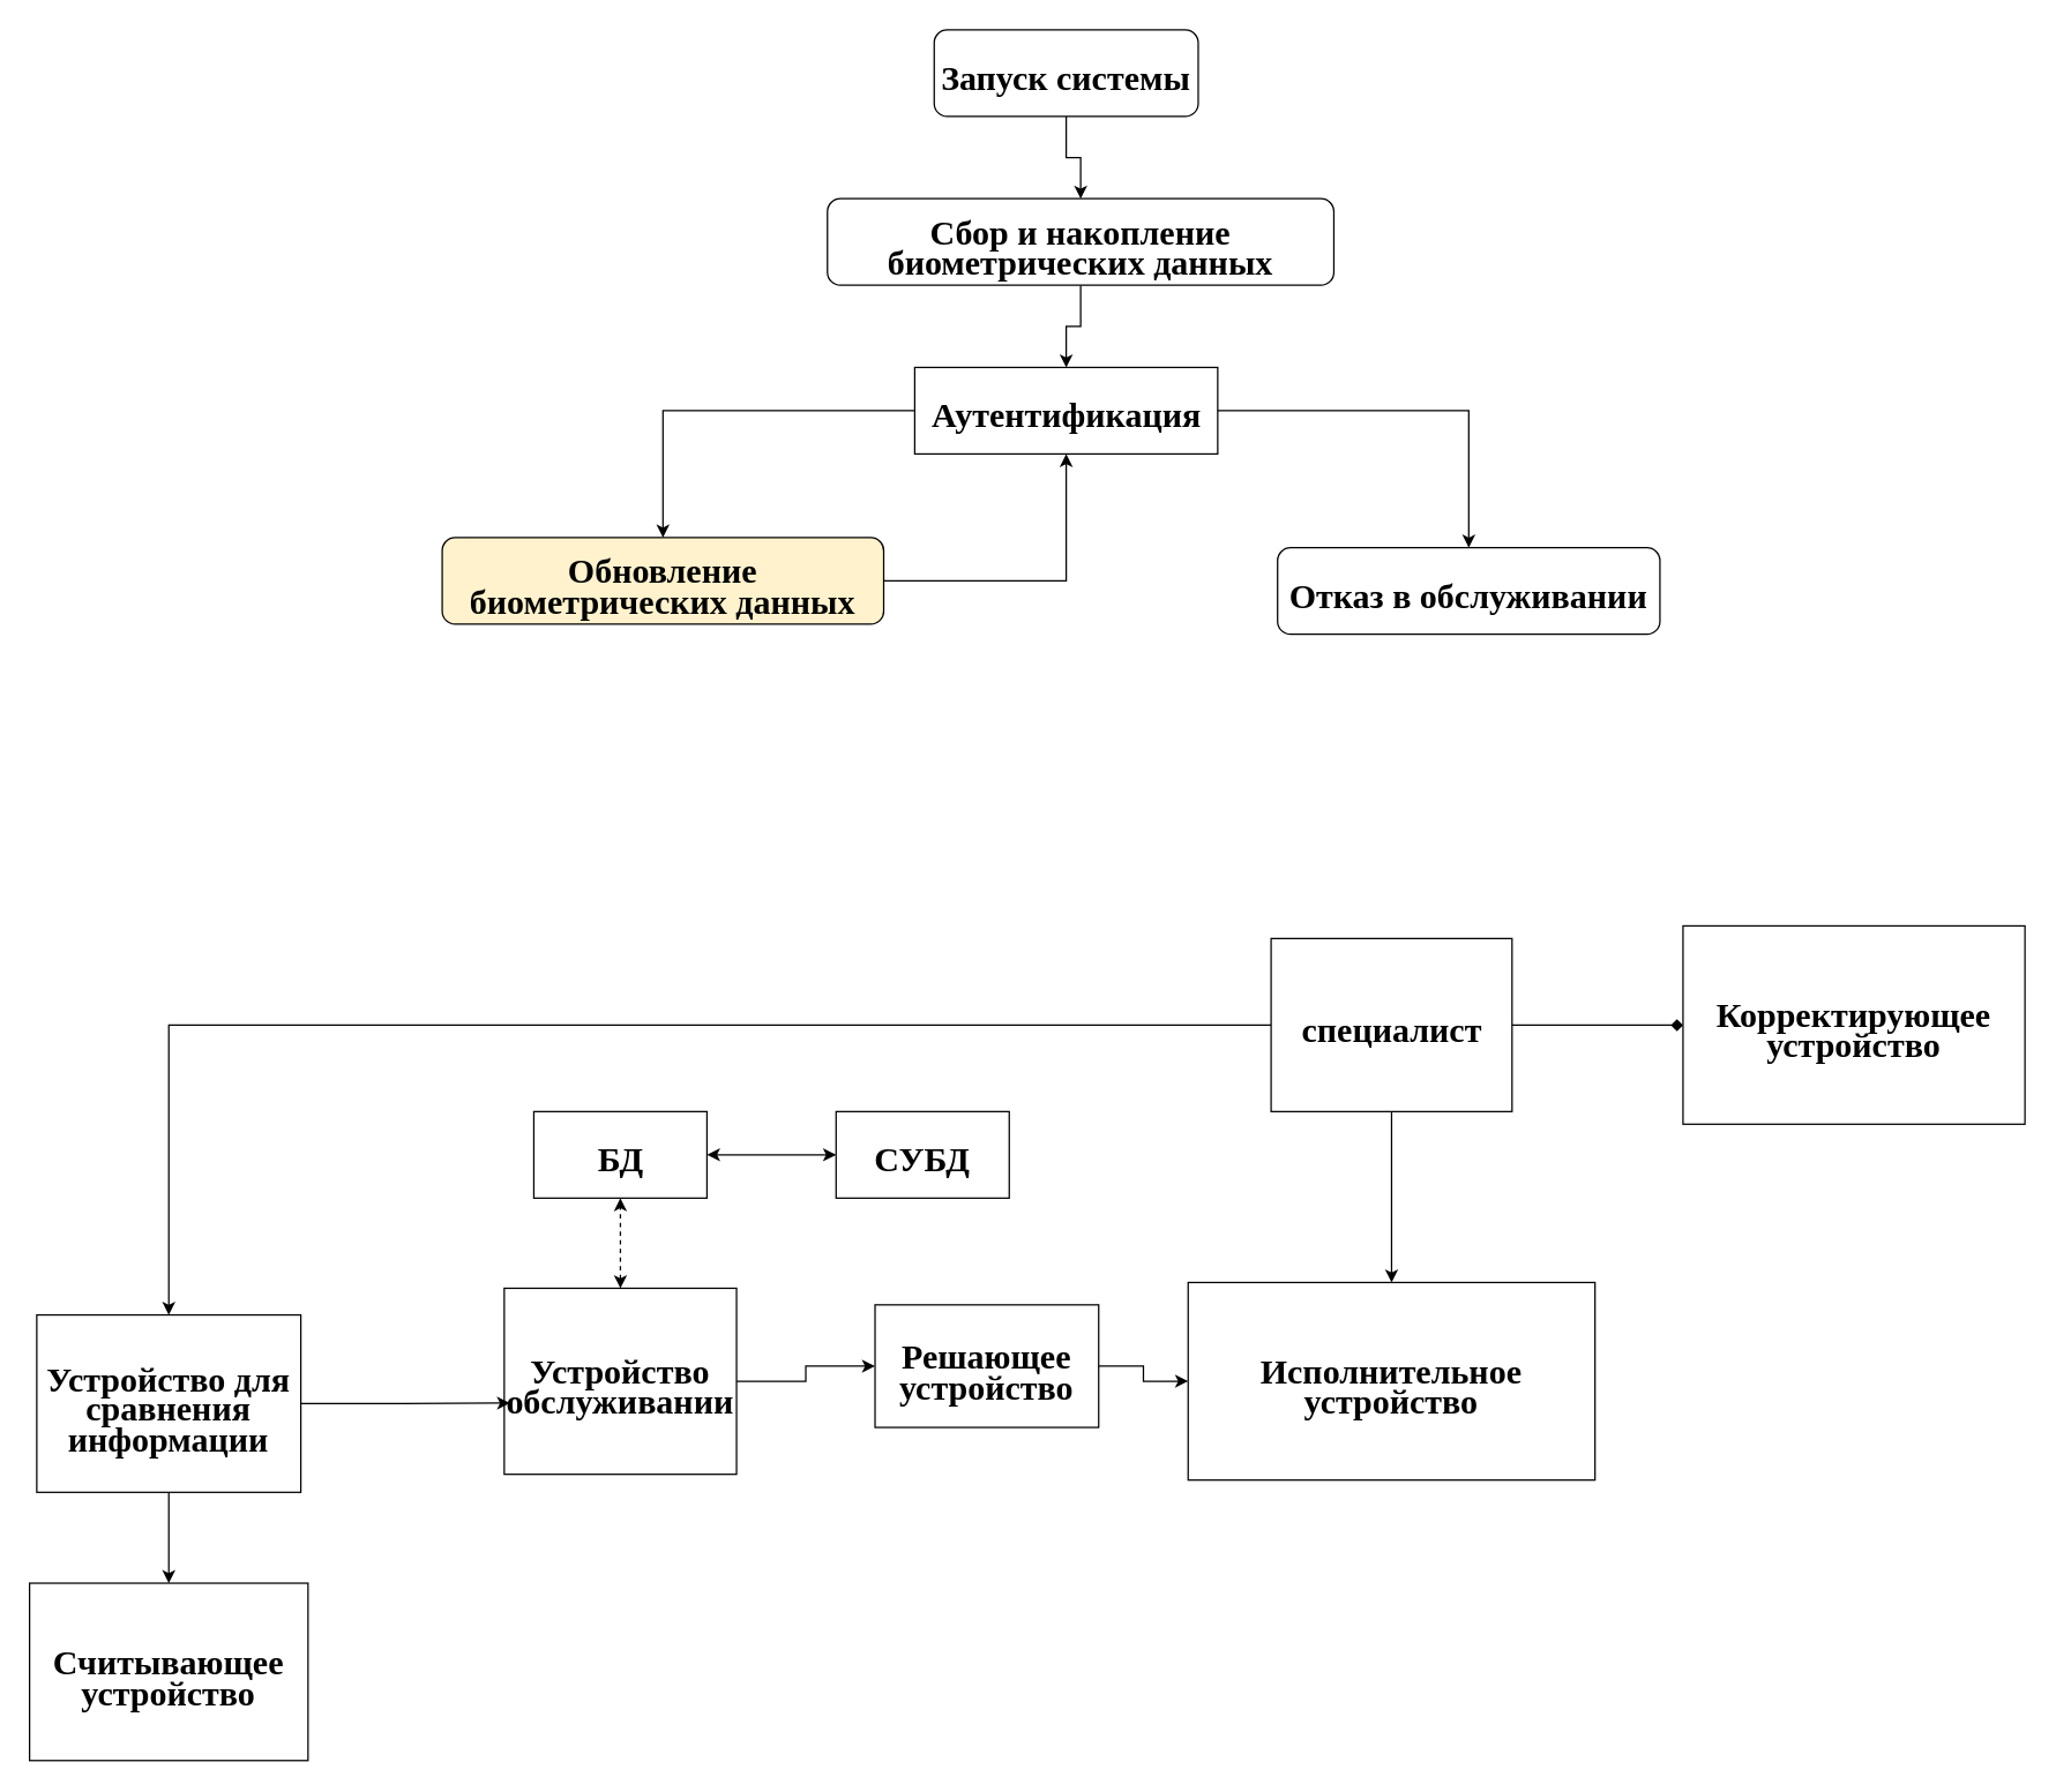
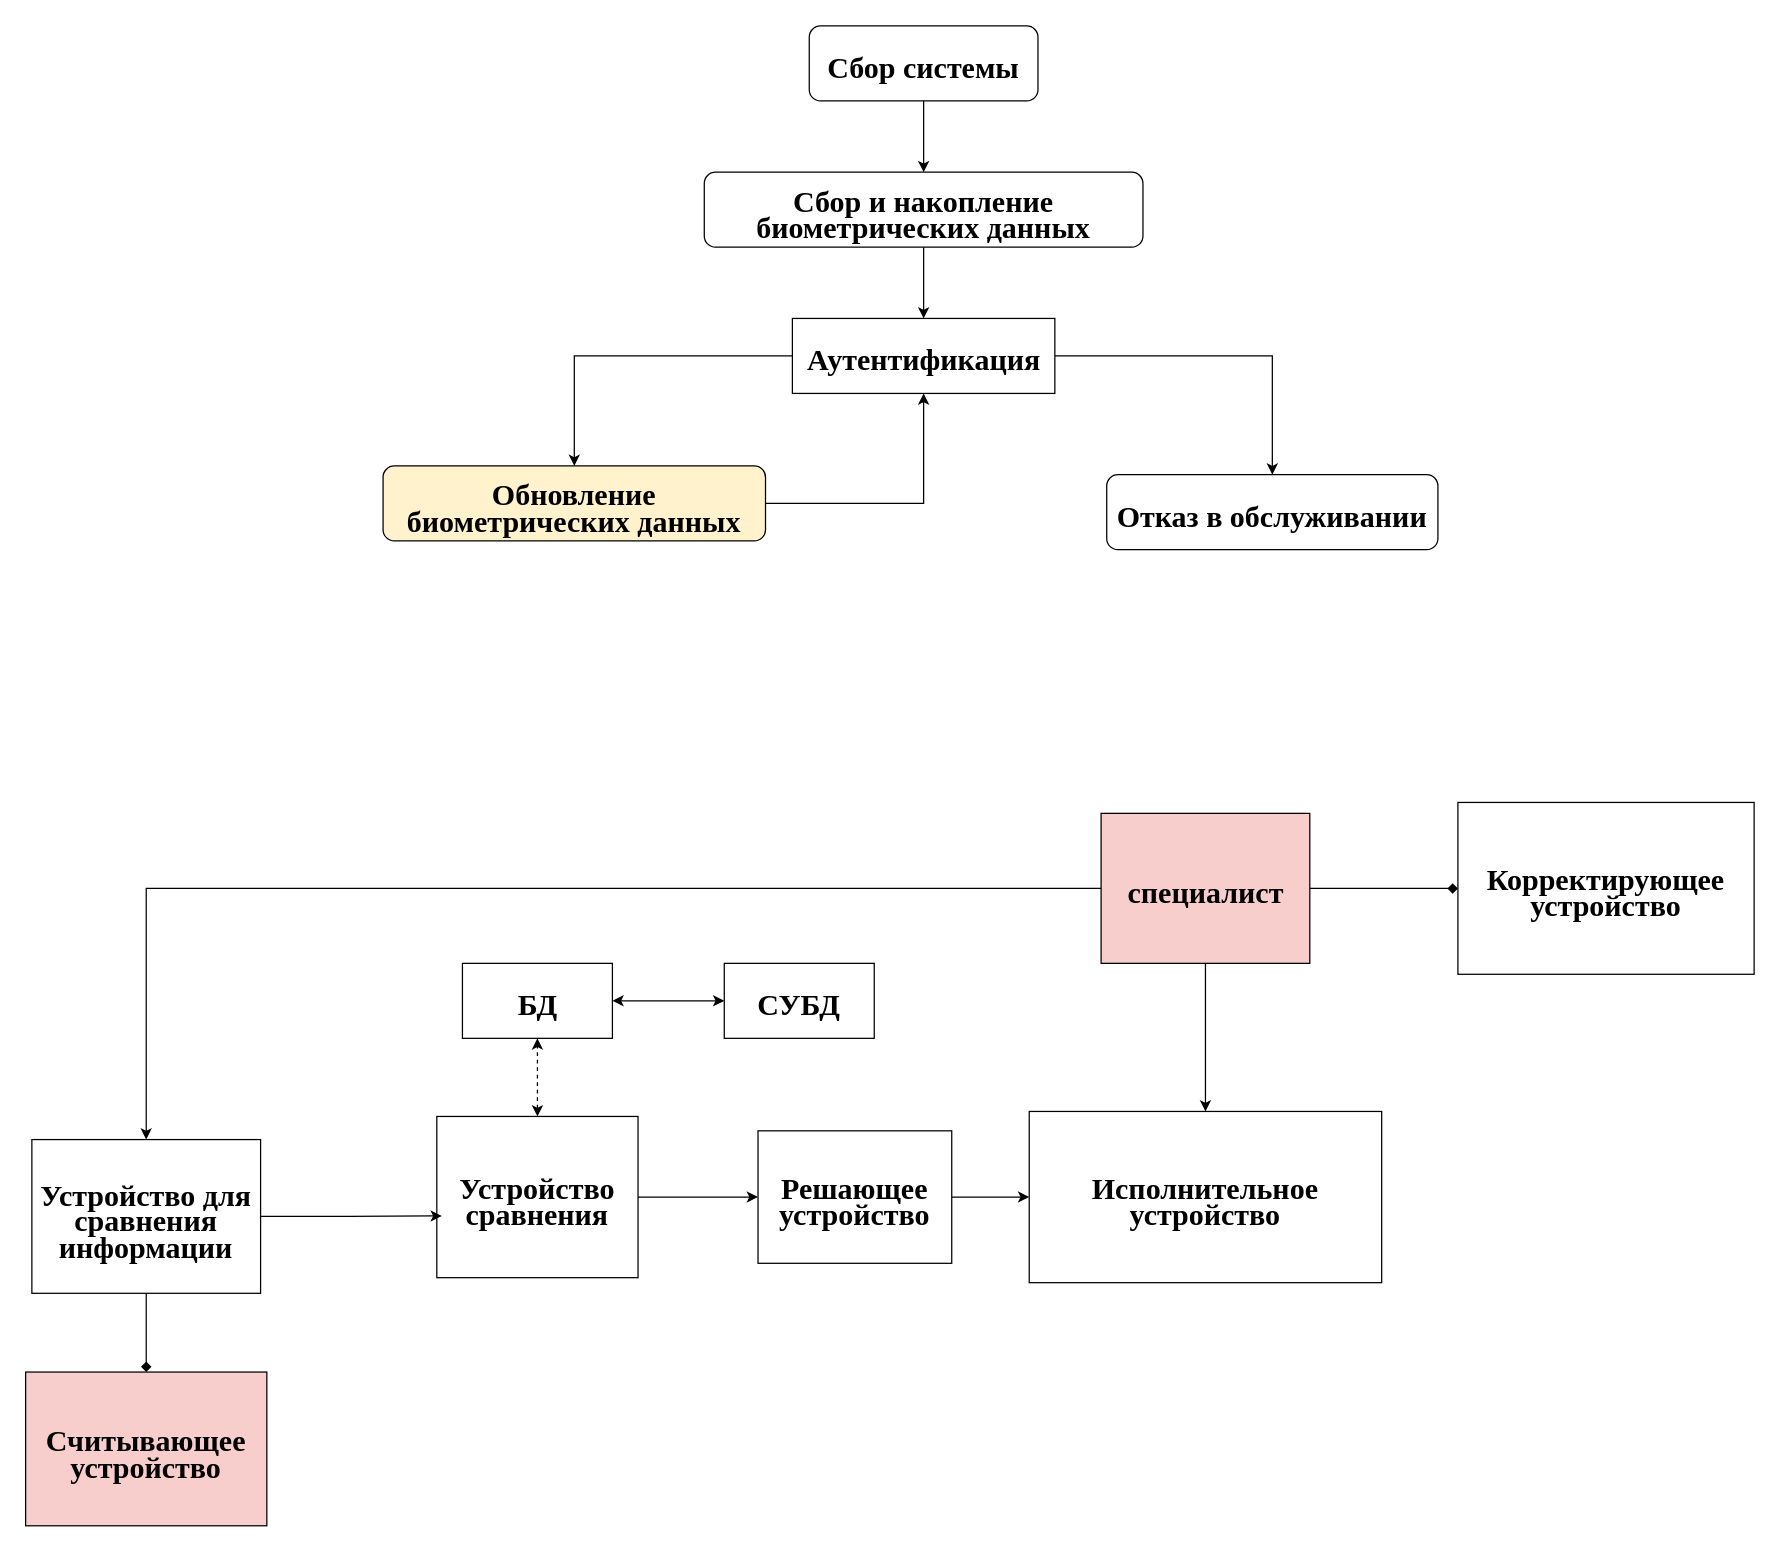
- <mxCell id="6" value="&lt;p style=&quot;line-height: 0.17in; text-align: left; margin-bottom: 0in; direction: ltr; background: transparent;&quot; align=&quot;center&quot;&gt;&lt;font style=&quot;&quot; color=&quot;#000000&quot;&gt;&lt;font style=&quot;&quot; face=&quot;Times New Roman, serif&quot;&gt;&lt;font style=&quot;font-size: 24px;&quot;&gt;&lt;b&gt;Запуск системы&lt;/b&gt;&lt;/font&gt;&lt;/font&gt;&lt;/font&gt;&lt;/p&gt;" style="rounded=1;whiteSpace=wrap;html=1;" vertex="1" parent="1"><mxGeometry x="647" y="20" width="183" height="60" as="geometry" /></mxCell>
+ <mxCell id="6" value="&lt;p style=&quot;line-height: 0.17in; text-align: left; margin-bottom: 0in; direction: ltr; background: transparent;&quot; align=&quot;center&quot;&gt;&lt;font style=&quot;&quot; color=&quot;#000000&quot;&gt;&lt;font style=&quot;&quot; face=&quot;Times New Roman, serif&quot;&gt;&lt;font style=&quot;font-size: 24px;&quot;&gt;&lt;b&gt;Сбор системы&lt;/b&gt;&lt;/font&gt;&lt;/font&gt;&lt;/font&gt;&lt;/p&gt;" style="rounded=1;whiteSpace=wrap;html=1;" vertex="1" parent="1"><mxGeometry x="647" y="20" width="183" height="60" as="geometry" /></mxCell>
- <mxCell id="8" value="&lt;p style=&quot;line-height: 0.17in; margin-bottom: 0in; direction: ltr; background: transparent;&quot;&gt;&lt;font style=&quot;&quot; color=&quot;#000000&quot;&gt;&lt;font style=&quot;&quot; face=&quot;Times New Roman, serif&quot;&gt;&lt;font style=&quot;font-size: 24px;&quot;&gt;&lt;b&gt;Сбор и накопление биометрических данных&lt;/b&gt;&lt;/font&gt;&lt;/font&gt;&lt;/font&gt;&lt;/p&gt;" style="rounded=1;whiteSpace=wrap;html=1;align=center;" vertex="1" parent="1"><mxGeometry x="573" y="137" width="351" height="60" as="geometry" /></mxCell>
+ <mxCell id="8" value="&lt;p style=&quot;line-height: 0.17in; margin-bottom: 0in; direction: ltr; background: transparent;&quot;&gt;&lt;font style=&quot;&quot; color=&quot;#000000&quot;&gt;&lt;font style=&quot;&quot; face=&quot;Times New Roman, serif&quot;&gt;&lt;font style=&quot;font-size: 24px;&quot;&gt;&lt;b&gt;Сбор и накопление биометрических данных&lt;/b&gt;&lt;/font&gt;&lt;/font&gt;&lt;/font&gt;&lt;/p&gt;" style="rounded=1;whiteSpace=wrap;html=1;align=center;" vertex="1" parent="1"><mxGeometry x="563" y="137" width="351" height="60" as="geometry" /></mxCell>
- <mxCell id="15" value="&lt;p style=&quot;line-height: 0.17in; text-align: left; margin-bottom: 0in; direction: ltr; background: transparent;&quot; align=&quot;center&quot;&gt;&lt;font style=&quot;&quot; color=&quot;#000000&quot;&gt;&lt;font style=&quot;&quot; face=&quot;Times New Roman, serif&quot;&gt;&lt;font style=&quot;font-size: 24px;&quot;&gt;&lt;b style=&quot;&quot;&gt;специалист&lt;/b&gt;&lt;/font&gt;&lt;/font&gt;&lt;/font&gt;&lt;/p&gt;" style="rounded=0;whiteSpace=wrap;html=1;" vertex="1" parent="1"><mxGeometry x="880.5" y="650" width="167" height="120" as="geometry" /></mxCell>
+ <mxCell id="15" value="&lt;p style=&quot;line-height: 0.17in; text-align: left; margin-bottom: 0in; direction: ltr; background: transparent;&quot; align=&quot;center&quot;&gt;&lt;font style=&quot;&quot; color=&quot;#000000&quot;&gt;&lt;font style=&quot;&quot; face=&quot;Times New Roman, serif&quot;&gt;&lt;font style=&quot;font-size: 24px;&quot;&gt;&lt;b style=&quot;&quot;&gt;специалист&lt;/b&gt;&lt;/font&gt;&lt;/font&gt;&lt;/font&gt;&lt;/p&gt;" style="rounded=0;whiteSpace=wrap;html=1;fillColor=#f8cecc;" vertex="1" parent="1"><mxGeometry x="880.5" y="650" width="167" height="120" as="geometry" /></mxCell>
- <mxCell id="25" value="&lt;p style=&quot;line-height: 0.17in; margin-bottom: 0in; direction: ltr; background: transparent;&quot;&gt;&lt;font style=&quot;&quot; color=&quot;#000000&quot;&gt;&lt;font style=&quot;&quot; face=&quot;Times New Roman, serif&quot;&gt;&lt;font style=&quot;font-size: 24px;&quot;&gt;&lt;b&gt;Решающее устройство&lt;/b&gt;&lt;/font&gt;&lt;/font&gt;&lt;/font&gt;&lt;/p&gt;" style="rounded=0;whiteSpace=wrap;html=1;align=center;" vertex="1" parent="1"><mxGeometry x="606" y="904" width="155" height="85" as="geometry" /></mxCell>
+ <mxCell id="25" value="&lt;p style=&quot;line-height: 0.17in; margin-bottom: 0in; direction: ltr; background: transparent;&quot;&gt;&lt;font style=&quot;&quot; color=&quot;#000000&quot;&gt;&lt;font style=&quot;&quot; face=&quot;Times New Roman, serif&quot;&gt;&lt;font style=&quot;font-size: 24px;&quot;&gt;&lt;b&gt;Решающее устройство&lt;/b&gt;&lt;/font&gt;&lt;/font&gt;&lt;/font&gt;&lt;/p&gt;" style="rounded=0;whiteSpace=wrap;html=1;align=center;" vertex="1" parent="1"><mxGeometry x="606" y="904" width="155" height="106" as="geometry" /></mxCell>
- <mxCell id="22" value="&lt;p style=&quot;line-height: 0.17in; margin-bottom: 0in; direction: ltr; background: transparent;&quot;&gt;&lt;font style=&quot;&quot; color=&quot;#000000&quot;&gt;&lt;font style=&quot;&quot; face=&quot;Times New Roman, serif&quot;&gt;&lt;font style=&quot;font-size: 24px;&quot;&gt;&lt;b&gt;Устройство обслуживании&lt;/b&gt;&lt;/font&gt;&lt;/font&gt;&lt;/font&gt;&lt;/p&gt;" style="rounded=0;whiteSpace=wrap;html=1;align=center;" vertex="1" parent="1"><mxGeometry x="349" y="892.5" width="161" height="129" as="geometry" /></mxCell>
+ <mxCell id="22" value="&lt;p style=&quot;line-height: 0.17in; margin-bottom: 0in; direction: ltr; background: transparent;&quot;&gt;&lt;font style=&quot;&quot; color=&quot;#000000&quot;&gt;&lt;font style=&quot;&quot; face=&quot;Times New Roman, serif&quot;&gt;&lt;font style=&quot;font-size: 24px;&quot;&gt;&lt;b&gt;Устройство сравнения&lt;/b&gt;&lt;/font&gt;&lt;/font&gt;&lt;/font&gt;&lt;/p&gt;" style="rounded=0;whiteSpace=wrap;html=1;align=center;" vertex="1" parent="1"><mxGeometry x="349" y="892.5" width="161" height="129" as="geometry" /></mxCell>
- <mxCell id="17" style="edgeStyle=orthogonalEdgeStyle;rounded=0;orthogonalLoop=1;jettySize=auto;html=1;" edge="1" parent="1" source="18" target="20"><mxGeometry relative="1" as="geometry" /></mxCell>
+ <mxCell id="17" style="edgeStyle=orthogonalEdgeStyle;rounded=0;orthogonalLoop=1;jettySize=auto;html=1;endArrow=diamond;" edge="1" parent="1" source="18" target="20"><mxGeometry relative="1" as="geometry" /></mxCell>
- <mxCell id="20" value="&lt;p style=&quot;line-height: 0.17in; margin-bottom: 0in; direction: ltr; background: transparent;&quot;&gt;&lt;font style=&quot;&quot; color=&quot;#000000&quot;&gt;&lt;font style=&quot;&quot; face=&quot;Times New Roman, serif&quot;&gt;&lt;font style=&quot;font-size: 24px;&quot;&gt;&lt;b&gt;Считывающее устройство&lt;/b&gt;&lt;/font&gt;&lt;/font&gt;&lt;/font&gt;&lt;/p&gt;" style="rounded=0;whiteSpace=wrap;html=1;align=center;" vertex="1" parent="1"><mxGeometry x="20" y="1097" width="193" height="123" as="geometry" /></mxCell>
+ <mxCell id="20" value="&lt;p style=&quot;line-height: 0.17in; margin-bottom: 0in; direction: ltr; background: transparent;&quot;&gt;&lt;font style=&quot;&quot; color=&quot;#000000&quot;&gt;&lt;font style=&quot;&quot; face=&quot;Times New Roman, serif&quot;&gt;&lt;font style=&quot;font-size: 24px;&quot;&gt;&lt;b&gt;Считывающее устройство&lt;/b&gt;&lt;/font&gt;&lt;/font&gt;&lt;/font&gt;&lt;/p&gt;" style="rounded=0;whiteSpace=wrap;html=1;align=center;fillColor=#f8cecc;" vertex="1" parent="1"><mxGeometry x="20" y="1097" width="193" height="123" as="geometry" /></mxCell>
